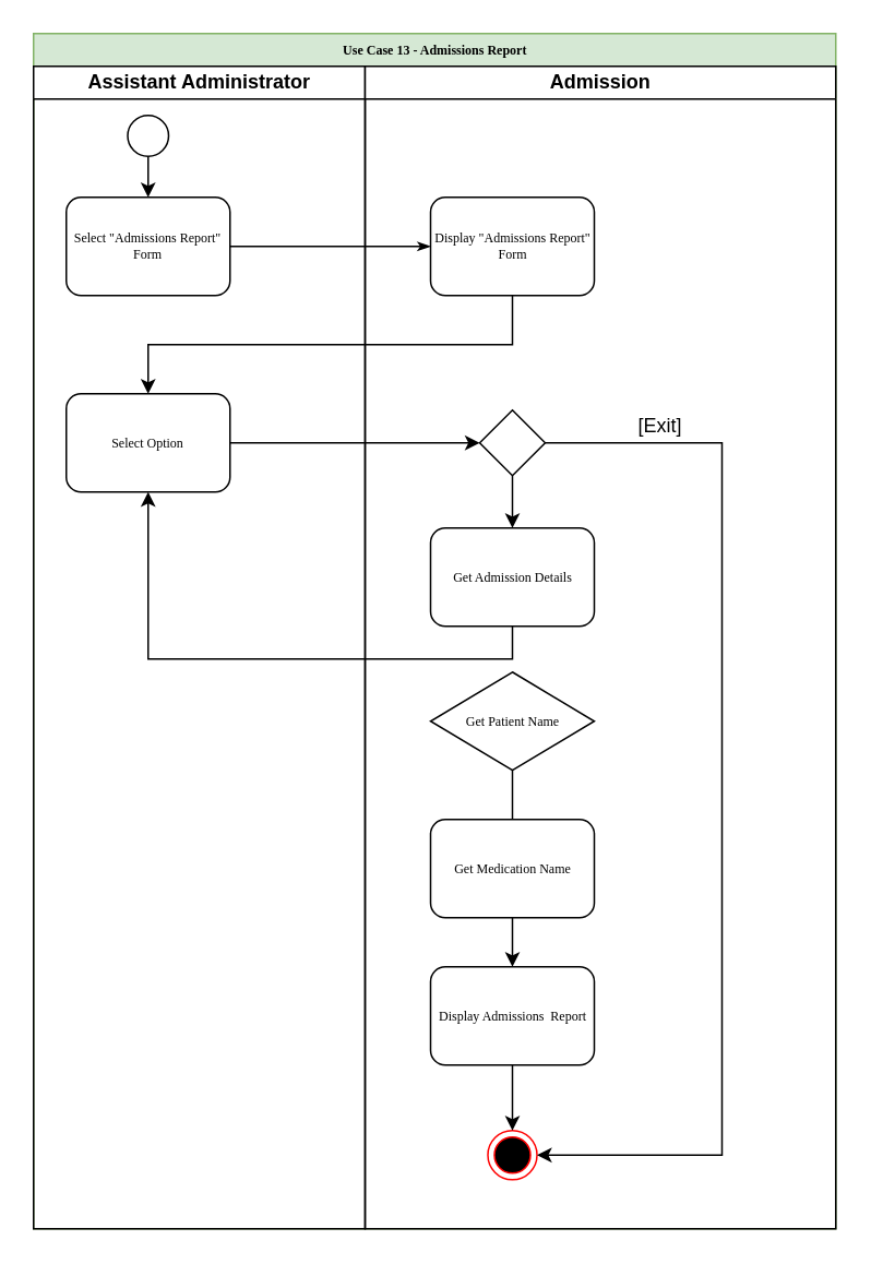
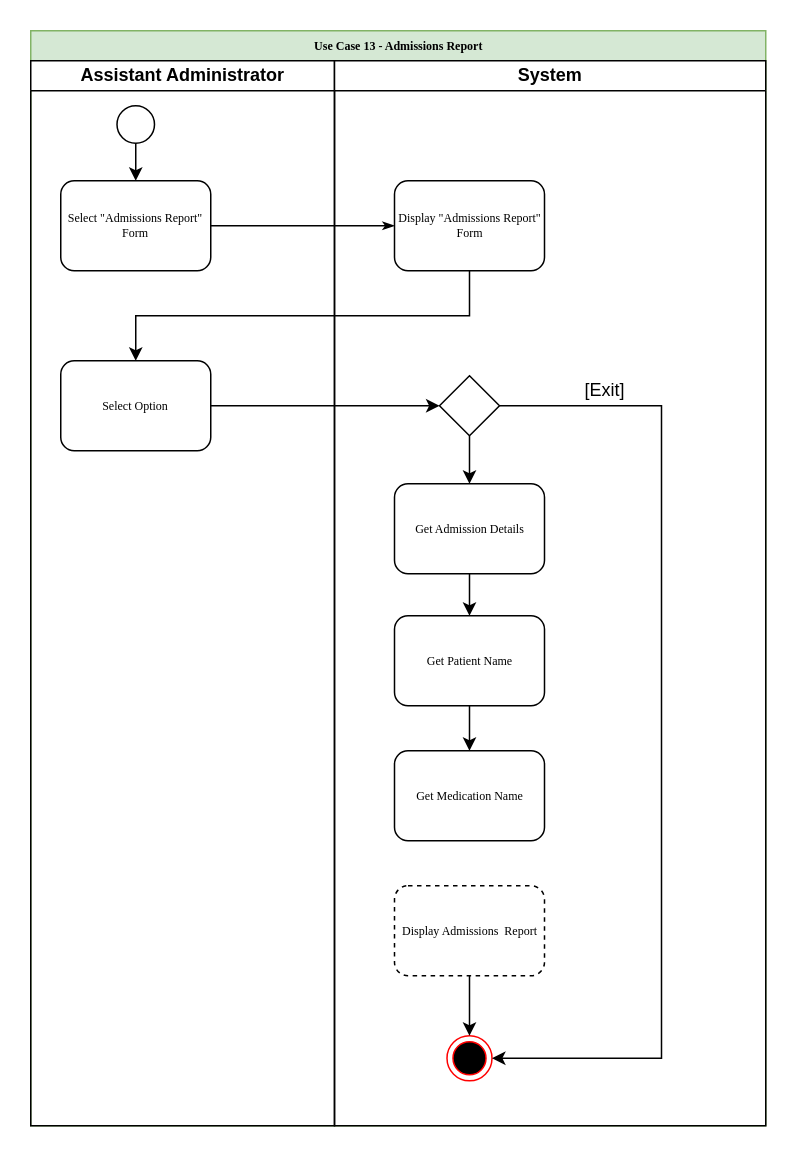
- <mxCell id="10" value="Admission" style="swimlane;html=1;startSize=20;" parent="2" vertex="1"><mxGeometry x="202.5" y="20" width="287.5" height="710" as="geometry" /></mxCell>
+ <mxCell id="10" value="System" style="swimlane;html=1;startSize=20;" parent="2" vertex="1"><mxGeometry x="202.5" y="20" width="287.5" height="710" as="geometry" /></mxCell>
- <mxCell id="12" style="edgeStyle=orthogonalEdgeStyle;rounded=0;orthogonalLoop=1;jettySize=auto;html=1;exitX=0.5;exitY=1;exitDx=0;exitDy=0;" parent="10" source="17" target="7" edge="1"><mxGeometry relative="1" as="geometry"><mxPoint x="90" y="400" as="targetPoint" /></mxGeometry></mxCell>
+ <mxCell id="12" style="edgeStyle=orthogonalEdgeStyle;rounded=0;orthogonalLoop=1;jettySize=auto;html=1;exitX=0.5;exitY=1;exitDx=0;exitDy=0;entryX=0.5;entryY=0;entryDx=0;entryDy=0;" parent="10" source="17" target="19" edge="1"><mxGeometry relative="1" as="geometry"><mxPoint x="90" y="400" as="targetPoint" /></mxGeometry></mxCell>
- <mxCell id="19" value="Get Patient Name" style="rhombus;whiteSpace=wrap;html=1;shadow=0;labelBackgroundColor=none;strokeWidth=1;fontFamily=Verdana;fontSize=8;align=center;" parent="10" vertex="1"><mxGeometry x="40" y="370" width="100" height="60" as="geometry" /></mxCell>
+ <mxCell id="19" value="Get Patient Name" style="rounded=1;whiteSpace=wrap;html=1;shadow=0;labelBackgroundColor=none;strokeWidth=1;fontFamily=Verdana;fontSize=8;align=center;" parent="10" vertex="1"><mxGeometry x="40" y="370" width="100" height="60" as="geometry" /></mxCell>
- <mxCell id="11" style="edgeStyle=orthogonalEdgeStyle;rounded=0;orthogonalLoop=1;jettySize=auto;html=1;exitX=0.5;exitY=1;exitDx=0;exitDy=0;entryX=0.5;entryY=0;entryDx=0;entryDy=0;endArrow=none;" parent="10" source="19" target="20" edge="1"><mxGeometry relative="1" as="geometry"><mxPoint x="90" y="440" as="sourcePoint" /></mxGeometry></mxCell>
+ <mxCell id="11" style="edgeStyle=orthogonalEdgeStyle;rounded=0;orthogonalLoop=1;jettySize=auto;html=1;exitX=0.5;exitY=1;exitDx=0;exitDy=0;entryX=0.5;entryY=0;entryDx=0;entryDy=0;" parent="10" source="19" target="20" edge="1"><mxGeometry relative="1" as="geometry"><mxPoint x="90" y="440" as="sourcePoint" /></mxGeometry></mxCell>
- <mxCell id="13" value="" style="edgeStyle=orthogonalEdgeStyle;rounded=0;orthogonalLoop=1;jettySize=auto;html=1;" parent="10" source="20" target="16" edge="1"><mxGeometry relative="1" as="geometry" /></mxCell>
- <mxCell id="16" value="Display Admissions&amp;nbsp; Report" style="rounded=1;whiteSpace=wrap;html=1;shadow=0;labelBackgroundColor=none;strokeWidth=1;fontFamily=Verdana;fontSize=8;align=center;" parent="10" vertex="1"><mxGeometry x="40" y="550" width="100" height="60" as="geometry" /></mxCell>
+ <mxCell id="16" value="Display Admissions&amp;nbsp; Report" style="rounded=1;whiteSpace=wrap;html=1;shadow=0;labelBackgroundColor=none;strokeWidth=1;fontFamily=Verdana;fontSize=8;align=center;dashed=1;" parent="10" vertex="1"><mxGeometry x="40" y="550" width="100" height="60" as="geometry" /></mxCell>
